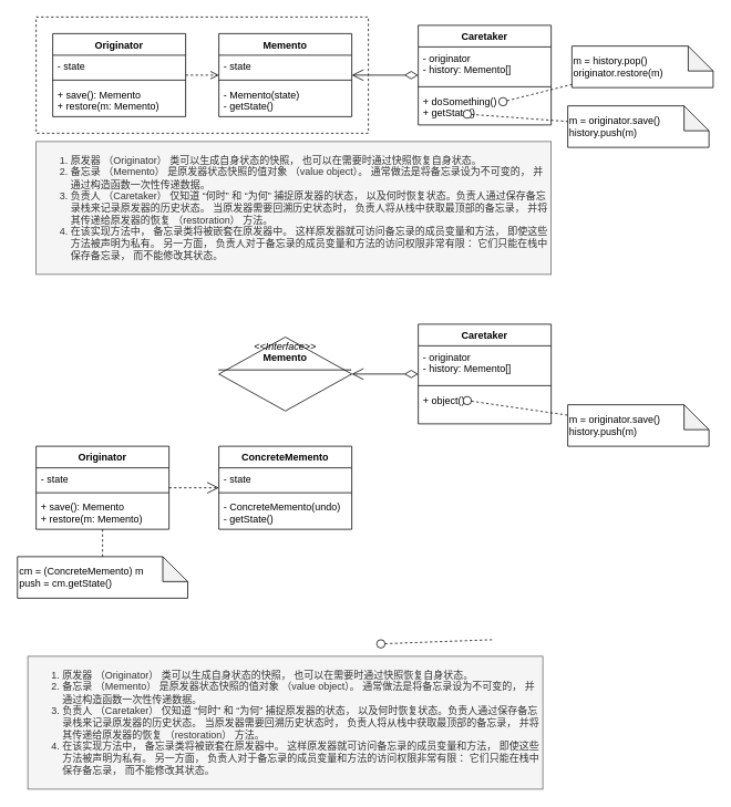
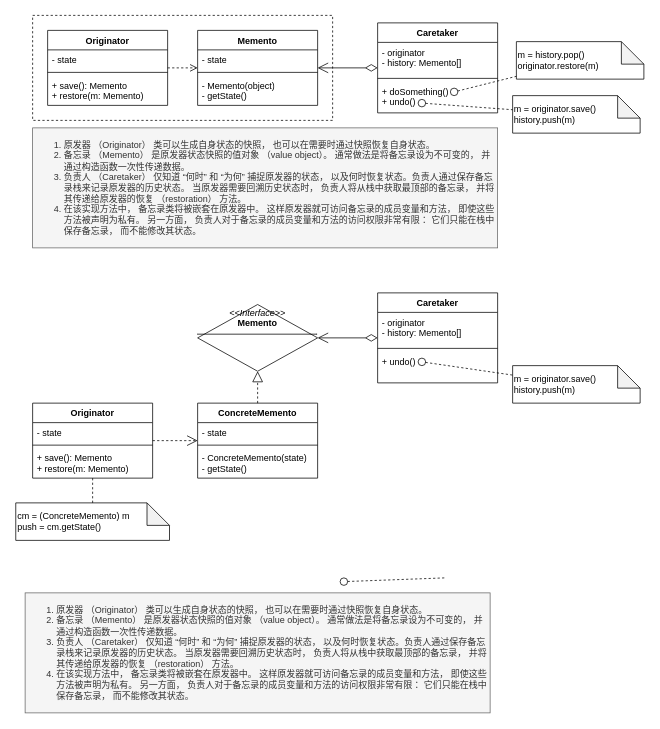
- <mxCell id="10" value="- Memento(state)&lt;div&gt;- getState()&lt;/div&gt;" style="text;strokeColor=none;fillColor=none;align=left;verticalAlign=top;spacingLeft=4;spacingRight=4;overflow=hidden;rotatable=0;points=[[0,0.5],[1,0.5]];portConstraint=eastwest;whiteSpace=wrap;html=1;" vertex="1" parent="7"><mxGeometry y="60" width="160" height="40" as="geometry" /></mxCell>
+ <mxCell id="10" value="- Memento(object)&lt;div&gt;- getState()&lt;/div&gt;" style="text;strokeColor=none;fillColor=none;align=left;verticalAlign=top;spacingLeft=4;spacingRight=4;overflow=hidden;rotatable=0;points=[[0,0.5],[1,0.5]];portConstraint=eastwest;whiteSpace=wrap;html=1;" vertex="1" parent="7"><mxGeometry y="60" width="160" height="40" as="geometry" /></mxCell>
- <mxCell id="14" value="+ doSomething()&lt;div&gt;+ getState()&lt;/div&gt;" style="text;strokeColor=none;fillColor=none;align=left;verticalAlign=top;spacingLeft=4;spacingRight=4;overflow=hidden;rotatable=0;points=[[0,0.5],[1,0.5]];portConstraint=eastwest;whiteSpace=wrap;html=1;" vertex="1" parent="11"><mxGeometry y="78" width="160" height="42" as="geometry" /></mxCell>
+ <mxCell id="14" value="+ doSomething()&lt;div&gt;+ undo()&lt;/div&gt;" style="text;strokeColor=none;fillColor=none;align=left;verticalAlign=top;spacingLeft=4;spacingRight=4;overflow=hidden;rotatable=0;points=[[0,0.5],[1,0.5]];portConstraint=eastwest;whiteSpace=wrap;html=1;" vertex="1" parent="11"><mxGeometry y="78" width="160" height="42" as="geometry" /></mxCell>
- <mxCell id="35" value="&lt;div&gt;+ object()&lt;/div&gt;" style="text;strokeColor=none;fillColor=none;align=left;verticalAlign=top;spacingLeft=4;spacingRight=4;overflow=hidden;rotatable=0;points=[[0,0.5],[1,0.5]];portConstraint=eastwest;whiteSpace=wrap;html=1;" vertex="1" parent="32"><mxGeometry y="78" width="160" height="42" as="geometry" /></mxCell>
+ <mxCell id="35" value="&lt;div&gt;+ undo()&lt;/div&gt;" style="text;strokeColor=none;fillColor=none;align=left;verticalAlign=top;spacingLeft=4;spacingRight=4;overflow=hidden;rotatable=0;points=[[0,0.5],[1,0.5]];portConstraint=eastwest;whiteSpace=wrap;html=1;" vertex="1" parent="32"><mxGeometry y="78" width="160" height="42" as="geometry" /></mxCell>
+ <mxCell id="45" value="" style="endArrow=block;dashed=1;endFill=0;endSize=12;html=1;rounded=0;" edge="1" parent="1" source="28" target="44"><mxGeometry width="160" relative="1" as="geometry"><mxPoint x="123" y="670" as="sourcePoint" /><mxPoint x="283" y="670" as="targetPoint" /></mxGeometry></mxCell>
- <mxCell id="31" value="- ConcreteMemento(undo)&lt;div&gt;- getState()&lt;/div&gt;" style="text;strokeColor=none;fillColor=none;align=left;verticalAlign=top;spacingLeft=4;spacingRight=4;overflow=hidden;rotatable=0;points=[[0,0.5],[1,0.5]];portConstraint=eastwest;whiteSpace=wrap;html=1;" vertex="1" parent="28"><mxGeometry y="60" width="160" height="40" as="geometry" /></mxCell>
+ <mxCell id="31" value="- ConcreteMemento(state)&lt;div&gt;- getState()&lt;/div&gt;" style="text;strokeColor=none;fillColor=none;align=left;verticalAlign=top;spacingLeft=4;spacingRight=4;overflow=hidden;rotatable=0;points=[[0,0.5],[1,0.5]];portConstraint=eastwest;whiteSpace=wrap;html=1;" vertex="1" parent="28"><mxGeometry y="60" width="160" height="40" as="geometry" /></mxCell>
